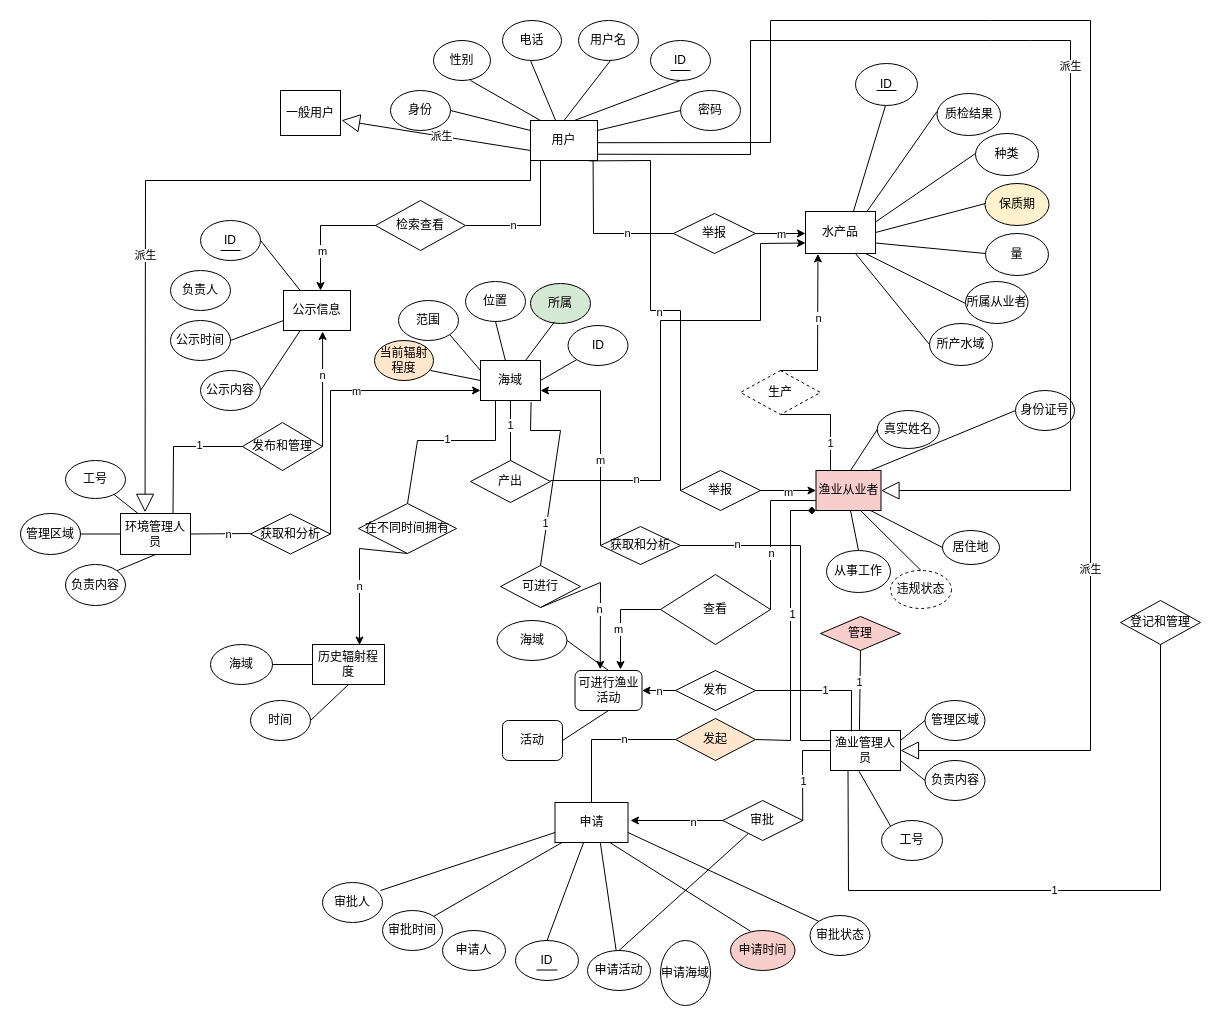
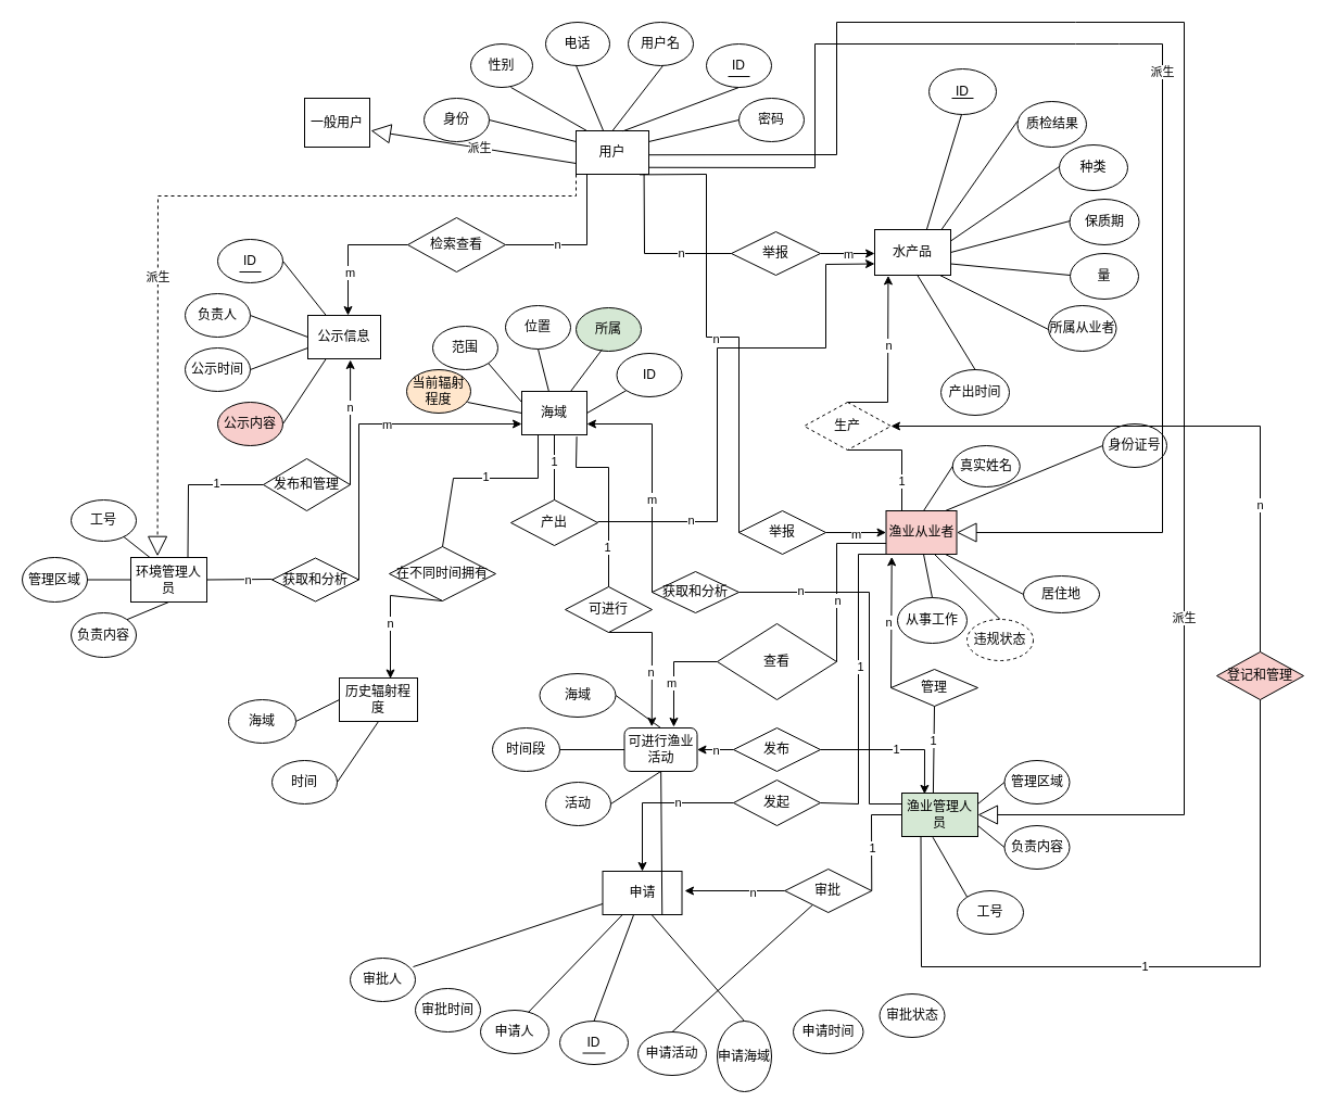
- <mxCell id="107" value="" style="endArrow=block;endSize=16;endFill=0;html=1;rounded=0;exitX=0;exitY=1;exitDx=0;exitDy=0;entryX=0.351;entryY=-0.029;entryDx=0;entryDy=0;entryPerimeter=0;" edge="1" parent="1" source="2" target="16"><mxGeometry width="160" relative="1" as="geometry"><mxPoint x="390" y="310" as="sourcePoint" /><mxPoint x="550" y="310" as="targetPoint" /><Array as="points"><mxPoint x="530" y="180" /><mxPoint x="145" y="180" /></Array></mxGeometry></mxCell>
+ <mxCell id="107" value="" style="endArrow=block;endSize=16;endFill=0;html=1;rounded=0;exitX=0;exitY=1;exitDx=0;exitDy=0;entryX=0.351;entryY=-0.029;entryDx=0;entryDy=0;entryPerimeter=0;dashed=1;" edge="1" parent="1" source="2" target="16"><mxGeometry width="160" relative="1" as="geometry"><mxPoint x="390" y="310" as="sourcePoint" /><mxPoint x="550" y="310" as="targetPoint" /><Array as="points"><mxPoint x="530" y="180" /><mxPoint x="145" y="180" /></Array></mxGeometry></mxCell>
- <mxCell id="35" value="保质期" style="ellipse;whiteSpace=wrap;html=1;fillColor=#fff2cc;" vertex="1" parent="1"><mxGeometry x="984.5" y="183" width="64" height="42" as="geometry" /></mxCell>
+ <mxCell id="35" value="保质期" style="ellipse;whiteSpace=wrap;html=1;" vertex="1" parent="1"><mxGeometry x="984.5" y="183" width="64" height="42" as="geometry" /></mxCell>
+ <mxCell id="83" value="" style="endArrow=none;html=1;rounded=0;exitX=0.557;exitY=0.986;exitDx=0;exitDy=0;exitPerimeter=0;entryX=0.5;entryY=0;entryDx=0;entryDy=0;" edge="1" parent="1" source="30" target="37"><mxGeometry width="50" height="50" relative="1" as="geometry"><mxPoint x="750" y="470" as="sourcePoint" /><mxPoint x="800" y="420" as="targetPoint" /></mxGeometry></mxCell>
- <mxCell id="82" value="" style="endArrow=none;html=1;rounded=0;exitX=0.714;exitY=1;exitDx=0;exitDy=0;exitPerimeter=0;entryX=0;entryY=0.5;entryDx=0;entryDy=0;" edge="1" parent="1" source="30" target="34"><mxGeometry width="50" height="50" relative="1" as="geometry"><mxPoint x="859" y="393" as="sourcePoint" /><mxPoint x="928" y="339" as="targetPoint" /></mxGeometry></mxCell>
+ <mxCell id="72" value="" style="endArrow=none;html=1;rounded=0;exitX=1;exitY=0.5;exitDx=0;exitDy=0;entryX=0;entryY=0.5;entryDx=0;entryDy=0;" edge="1" parent="1" source="58" target="55"><mxGeometry width="50" height="50" relative="1" as="geometry"><mxPoint x="230" y="350" as="sourcePoint" /><mxPoint x="280" y="300" as="targetPoint" /></mxGeometry></mxCell>
- <mxCell id="34" value="所产水域" style="ellipse;whiteSpace=wrap;html=1;" vertex="1" parent="1"><mxGeometry x="929" y="323" width="63" height="42" as="geometry" /></mxCell>
+ <mxCell id="37" value="产出时间" style="ellipse;whiteSpace=wrap;html=1;" vertex="1" parent="1"><mxGeometry x="866" y="340" width="63" height="42" as="geometry" /></mxCell>
- <mxCell id="57" value="公示内容" style="ellipse;whiteSpace=wrap;html=1;" vertex="1" parent="1"><mxGeometry x="200" y="370" width="60" height="40" as="geometry" /></mxCell>
+ <mxCell id="57" value="公示内容" style="ellipse;whiteSpace=wrap;html=1;fillColor=#f8cecc;" vertex="1" parent="1"><mxGeometry x="200" y="370" width="60" height="40" as="geometry" /></mxCell>
+ <mxCell id="180" value="" style="endArrow=classic;html=1;rounded=0;exitX=0.5;exitY=0;exitDx=0;exitDy=0;entryX=1;entryY=0.5;entryDx=0;entryDy=0;" edge="1" parent="1" source="177" target="147"><mxGeometry width="50" height="50" relative="1" as="geometry"><mxPoint x="1150" y="580" as="sourcePoint" /><mxPoint x="1200" y="530" as="targetPoint" /><Array as="points"><mxPoint x="1160" y="392" /></Array></mxGeometry></mxCell>
+ <mxCell id="181" value="n" style="edgeLabel;html=1;align=center;verticalAlign=middle;resizable=0;points=[];" vertex="1" connectable="0" parent="180"><mxGeometry x="-0.505" y="1" relative="1" as="geometry"><mxPoint as="offset" /></mxGeometry></mxCell>
- <mxCell id="138" value="" style="endArrow=diamond;html=1;rounded=0;exitX=1;exitY=0.5;exitDx=0;exitDy=0;entryX=0;entryY=1;entryDx=0;entryDy=0;" edge="1" parent="1" source="137" target="10"><mxGeometry width="50" height="50" relative="1" as="geometry"><mxPoint x="760" y="740" as="sourcePoint" /><mxPoint x="810" y="690" as="targetPoint" /><Array as="points"><mxPoint x="790" y="740" /><mxPoint x="790" y="510" /></Array></mxGeometry></mxCell>
+ <mxCell id="138" value="" style="endArrow=none;html=1;rounded=0;exitX=1;exitY=0.5;exitDx=0;exitDy=0;entryX=0;entryY=1;entryDx=0;entryDy=0;" edge="1" parent="1" source="137" target="10"><mxGeometry width="50" height="50" relative="1" as="geometry"><mxPoint x="760" y="740" as="sourcePoint" /><mxPoint x="810" y="690" as="targetPoint" /><Array as="points"><mxPoint x="790" y="740" /><mxPoint x="790" y="510" /></Array></mxGeometry></mxCell>
- <mxCell id="14" value="居住地" style="ellipse;whiteSpace=wrap;html=1;" vertex="1" parent="1"><mxGeometry x="942" y="530" width="57" height="34" as="geometry" /></mxCell>
+ <mxCell id="14" value="居住地" style="ellipse;whiteSpace=wrap;html=1;" vertex="1" parent="1"><mxGeometry x="942" y="530" width="70" height="34" as="geometry" /></mxCell>
+ <mxCell id="175" value="" style="endArrow=classic;html=1;rounded=0;exitX=0;exitY=0.5;exitDx=0;exitDy=0;entryX=0.08;entryY=1.059;entryDx=0;entryDy=0;entryPerimeter=0;" edge="1" parent="1" source="172" target="10"><mxGeometry width="50" height="50" relative="1" as="geometry"><mxPoint x="820" y="640" as="sourcePoint" /><mxPoint x="870" y="590" as="targetPoint" /></mxGeometry></mxCell>
+ <mxCell id="176" value="n" style="edgeLabel;html=1;align=center;verticalAlign=middle;resizable=0;points=[];" vertex="1" connectable="0" parent="175"><mxGeometry x="-0.003" y="3" relative="1" as="geometry"><mxPoint as="offset" /></mxGeometry></mxCell>
- <mxCell id="192" value="可进行" style="rhombus;whiteSpace=wrap;html=1;" vertex="1" parent="1"><mxGeometry x="500" y="565" width="80" height="42" as="geometry" /></mxCell>
+ <mxCell id="192" value="可进行" style="rhombus;whiteSpace=wrap;html=1;" vertex="1" parent="1"><mxGeometry x="520" y="540" width="80" height="42" as="geometry" /></mxCell>
- <mxCell id="177" value="登记和管理" style="rhombus;whiteSpace=wrap;html=1;" vertex="1" parent="1"><mxGeometry x="1120" y="600" width="80" height="44" as="geometry" /></mxCell>
+ <mxCell id="177" value="登记和管理" style="rhombus;whiteSpace=wrap;html=1;fillColor=#f8cecc;" vertex="1" parent="1"><mxGeometry x="1120" y="600" width="80" height="44" as="geometry" /></mxCell>
- <mxCell id="172" value="管理" style="rhombus;whiteSpace=wrap;html=1;fillColor=#f8cecc;" vertex="1" parent="1"><mxGeometry x="820" y="616" width="80" height="34" as="geometry" /></mxCell>
+ <mxCell id="172" value="管理" style="rhombus;whiteSpace=wrap;html=1;" vertex="1" parent="1"><mxGeometry x="820" y="616" width="80" height="34" as="geometry" /></mxCell>
- <mxCell id="39" value="历史辐射程度" style="rounded=0;whiteSpace=wrap;html=1;" vertex="1" parent="1"><mxGeometry x="312" y="644" width="72" height="40" as="geometry" /></mxCell>
+ <mxCell id="39" value="历史辐射程度" style="rounded=0;whiteSpace=wrap;html=1;" vertex="1" parent="1"><mxGeometry x="312" y="624" width="72" height="40" as="geometry" /></mxCell>
+ <mxCell id="45" value="时间段" style="ellipse;whiteSpace=wrap;html=1;" vertex="1" parent="1"><mxGeometry x="453" y="670" width="62" height="40" as="geometry" /></mxCell>
+ <mxCell id="130" value="" style="endArrow=none;html=1;rounded=0;entryX=0;entryY=0.5;entryDx=0;entryDy=0;exitX=1;exitY=0.5;exitDx=0;exitDy=0;" edge="1" parent="1" source="45" target="42"><mxGeometry width="50" height="50" relative="1" as="geometry"><mxPoint x="510" y="720" as="sourcePoint" /><mxPoint x="560" y="670" as="targetPoint" /></mxGeometry></mxCell>
- <mxCell id="168" value="" style="endArrow=none;html=1;rounded=0;exitX=1;exitY=0.5;exitDx=0;exitDy=0;entryX=0.299;entryY=0.022;entryDx=0;entryDy=0;entryPerimeter=0;" edge="1" parent="1" source="167" target="20"><mxGeometry width="50" height="50" relative="1" as="geometry"><mxPoint x="770" y="690" as="sourcePoint" /><mxPoint x="820" y="640" as="targetPoint" /><Array as="points"><mxPoint x="851" y="690" /></Array></mxGeometry></mxCell>
+ <mxCell id="168" value="" style="endArrow=classic;html=1;rounded=0;exitX=1;exitY=0.5;exitDx=0;exitDy=0;entryX=0.299;entryY=0.022;entryDx=0;entryDy=0;entryPerimeter=0;" edge="1" parent="1" source="167" target="20"><mxGeometry width="50" height="50" relative="1" as="geometry"><mxPoint x="770" y="690" as="sourcePoint" /><mxPoint x="820" y="640" as="targetPoint" /><Array as="points"><mxPoint x="851" y="690" /></Array></mxGeometry></mxCell>
- <mxCell id="137" value="发起" style="rhombus;whiteSpace=wrap;html=1;fillColor=#ffe6cc;" vertex="1" parent="1"><mxGeometry x="675" y="718" width="80" height="42" as="geometry" /></mxCell>
+ <mxCell id="137" value="发起" style="rhombus;whiteSpace=wrap;html=1;" vertex="1" parent="1"><mxGeometry x="675" y="718" width="80" height="42" as="geometry" /></mxCell>
- <mxCell id="44" value="活动" style="whiteSpace=wrap;html=1;rounded=1;" vertex="1" parent="1"><mxGeometry x="502" y="720" width="60" height="40" as="geometry" /></mxCell>
+ <mxCell id="44" value="活动" style="ellipse;whiteSpace=wrap;html=1;" vertex="1" parent="1"><mxGeometry x="502" y="720" width="60" height="40" as="geometry" /></mxCell>
- <mxCell id="20" value="渔业管理人员" style="rounded=0;whiteSpace=wrap;html=1;" vertex="1" parent="1"><mxGeometry x="830" y="730" width="70" height="40" as="geometry" /></mxCell>
+ <mxCell id="20" value="渔业管理人员" style="rounded=0;whiteSpace=wrap;html=1;fillColor=#d5e8d4;" vertex="1" parent="1"><mxGeometry x="830" y="730" width="70" height="40" as="geometry" /></mxCell>
- <mxCell id="140" value="" style="endArrow=none;html=1;rounded=0;entryX=0.5;entryY=0;entryDx=0;entryDy=0;exitX=0;exitY=0.5;exitDx=0;exitDy=0;" edge="1" parent="1" source="137" target="46"><mxGeometry width="50" height="50" relative="1" as="geometry"><mxPoint x="620" y="780" as="sourcePoint" /><mxPoint x="670" y="730" as="targetPoint" /><Array as="points"><mxPoint x="591" y="739" /></Array></mxGeometry></mxCell>
+ <mxCell id="140" value="" style="endArrow=classic;html=1;rounded=0;entryX=0.5;entryY=0;entryDx=0;entryDy=0;exitX=0;exitY=0.5;exitDx=0;exitDy=0;" edge="1" parent="1" source="137" target="46"><mxGeometry width="50" height="50" relative="1" as="geometry"><mxPoint x="620" y="780" as="sourcePoint" /><mxPoint x="670" y="730" as="targetPoint" /><Array as="points"><mxPoint x="591" y="739" /></Array></mxGeometry></mxCell>
- <mxCell id="126" value="" style="endArrow=none;html=1;rounded=0;entryX=0;entryY=0;entryDx=0;entryDy=0;exitX=1;exitY=0.75;exitDx=0;exitDy=0;" edge="1" parent="1" source="46" target="51"><mxGeometry width="50" height="50" relative="1" as="geometry"><mxPoint x="710" y="880" as="sourcePoint" /><mxPoint x="760" y="830" as="targetPoint" /></mxGeometry></mxCell>
- <mxCell id="120" value="" style="endArrow=none;html=1;rounded=0;entryX=0.092;entryY=1.004;entryDx=0;entryDy=0;entryPerimeter=0;exitX=1;exitY=0;exitDx=0;exitDy=0;" edge="1" parent="1" source="49" target="46"><mxGeometry width="50" height="50" relative="1" as="geometry"><mxPoint x="500" y="910" as="sourcePoint" /><mxPoint x="550" y="860" as="targetPoint" /></mxGeometry></mxCell>
- <mxCell id="125" value="" style="endArrow=none;html=1;rounded=0;entryX=0.312;entryY=0.02;entryDx=0;entryDy=0;entryPerimeter=0;exitX=0.75;exitY=1;exitDx=0;exitDy=0;" edge="1" parent="1" source="46" target="52"><mxGeometry width="50" height="50" relative="1" as="geometry"><mxPoint x="700" y="890" as="sourcePoint" /><mxPoint x="750" y="840" as="targetPoint" /></mxGeometry></mxCell>
+ <mxCell id="125" value="" style="endArrow=none;html=1;rounded=0;exitX=0.75;exitY=1;exitDx=0;exitDy=0;" edge="1" parent="1" source="46" target="42"><mxGeometry width="50" height="50" relative="1" as="geometry"><mxPoint x="700" y="890" as="sourcePoint" /><mxPoint x="750" y="840" as="targetPoint" /></mxGeometry></mxCell>
+ <mxCell id="121" value="" style="endArrow=none;html=1;rounded=0;entryX=0.25;entryY=1;entryDx=0;entryDy=0;exitX=0.697;exitY=0.051;exitDx=0;exitDy=0;exitPerimeter=0;" edge="1" parent="1" source="47" target="46"><mxGeometry width="50" height="50" relative="1" as="geometry"><mxPoint x="510" y="920" as="sourcePoint" /><mxPoint x="560" y="870" as="targetPoint" /></mxGeometry></mxCell>
- <mxCell id="124" value="" style="endArrow=none;html=1;rounded=0;exitX=0.621;exitY=1.008;exitDx=0;exitDy=0;exitPerimeter=0;" edge="1" parent="1" source="46" target="48"><mxGeometry width="50" height="50" relative="1" as="geometry"><mxPoint x="600" y="840" as="sourcePoint" /><mxPoint x="700" y="850" as="targetPoint" /></mxGeometry></mxCell>
+ <mxCell id="124" value="" style="endArrow=none;html=1;rounded=0;entryX=0.5;entryY=0;entryDx=0;entryDy=0;exitX=0.621;exitY=1.008;exitDx=0;exitDy=0;exitPerimeter=0;" edge="1" parent="1" source="46" target="50"><mxGeometry width="50" height="50" relative="1" as="geometry"><mxPoint x="600" y="840" as="sourcePoint" /><mxPoint x="700" y="850" as="targetPoint" /></mxGeometry></mxCell>
- <mxCell id="52" value="申请时间" style="ellipse;whiteSpace=wrap;html=1;fillColor=#f8cecc;" vertex="1" parent="1"><mxGeometry x="730" y="930" width="64.5" height="40" as="geometry" /></mxCell>
+ <mxCell id="52" value="申请时间" style="ellipse;whiteSpace=wrap;html=1;" vertex="1" parent="1"><mxGeometry x="730" y="930" width="64.5" height="40" as="geometry" /></mxCell>
